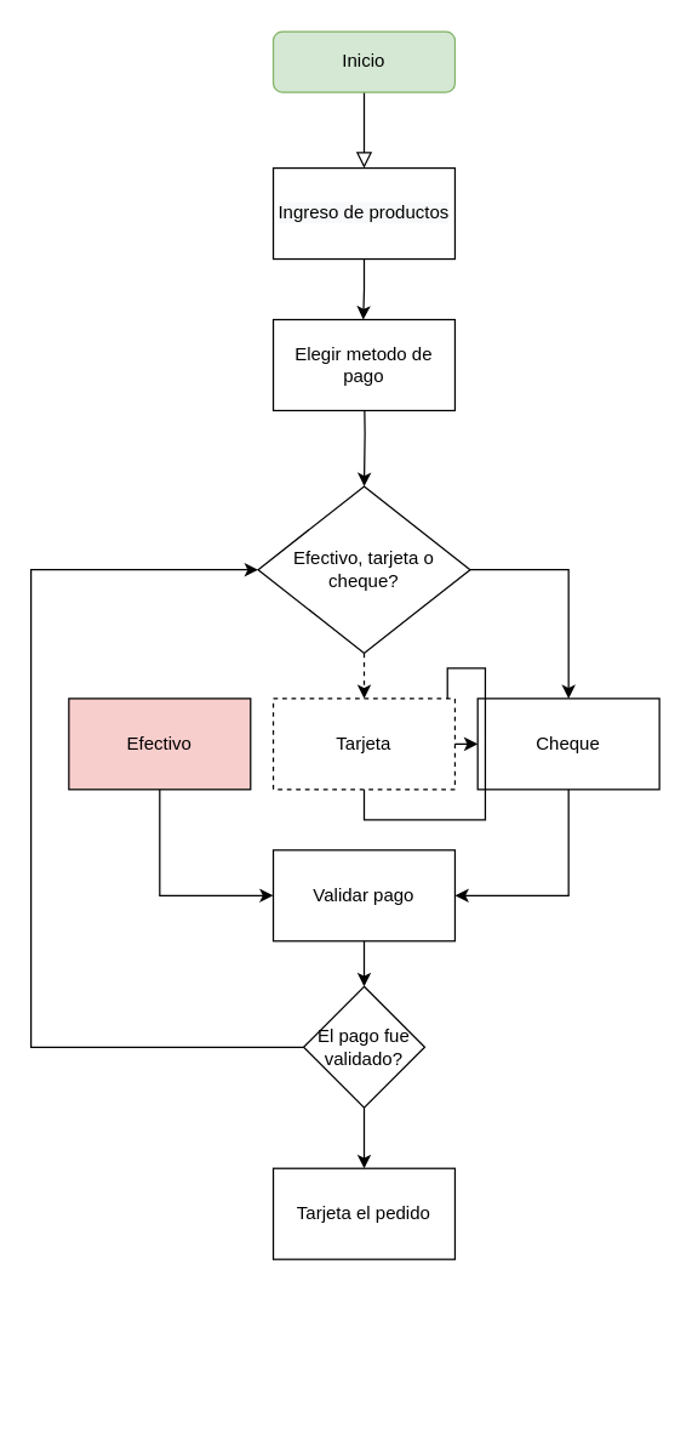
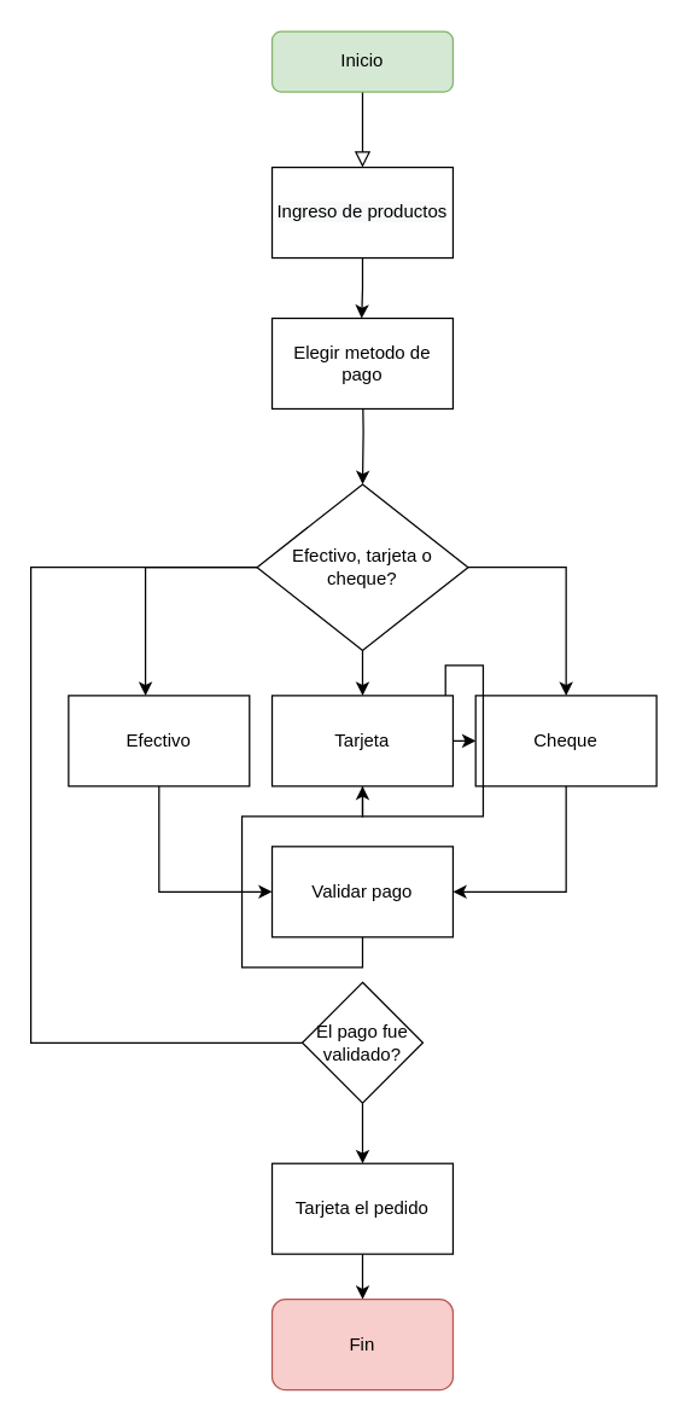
- <mxCell id="18" style="edgeStyle=orthogonalEdgeStyle;rounded=0;orthogonalLoop=1;jettySize=auto;html=1;exitX=0;exitY=0.5;exitDx=0;exitDy=0;entryX=0;entryY=0.5;entryDx=0;entryDy=0;" edge="1" parent="1" source="20" target="8"><mxGeometry relative="1" as="geometry"><Array as="points"><mxPoint y="690" x="20" /><mxPoint y="375" x="20" /></Array></mxGeometry></mxCell>
+ <mxCell id="18" style="edgeStyle=orthogonalEdgeStyle;rounded=0;orthogonalLoop=1;jettySize=auto;html=1;exitX=0;exitY=0.5;exitDx=0;exitDy=0;entryX=0;entryY=0.5;entryDx=0;entryDy=0;endArrow=none;" edge="1" parent="1" source="20" target="8"><mxGeometry relative="1" as="geometry"><Array as="points"><mxPoint y="690" x="20" /><mxPoint y="375" x="20" /></Array></mxGeometry></mxCell>
+ <mxCell id="5" style="edgeStyle=orthogonalEdgeStyle;rounded=0;orthogonalLoop=1;jettySize=auto;html=1;exitX=0;exitY=0.5;exitDx=0;exitDy=0;entryX=0.425;entryY=0;entryDx=0;entryDy=0;entryPerimeter=0;" edge="1" parent="1" source="8" target="13"><mxGeometry relative="1" as="geometry" /></mxCell>
- <mxCell id="6" style="edgeStyle=orthogonalEdgeStyle;rounded=0;orthogonalLoop=1;jettySize=auto;html=1;exitX=0.5;exitY=1;exitDx=0;exitDy=0;entryX=0.5;entryY=0;entryDx=0;entryDy=0;dashed=1;" edge="1" parent="1" source="8" target="15"><mxGeometry relative="1" as="geometry" /></mxCell>
+ <mxCell id="6" style="edgeStyle=orthogonalEdgeStyle;rounded=0;orthogonalLoop=1;jettySize=auto;html=1;exitX=0.5;exitY=1;exitDx=0;exitDy=0;entryX=0.5;entryY=0;entryDx=0;entryDy=0;" edge="1" parent="1" source="8" target="15"><mxGeometry relative="1" as="geometry" /></mxCell>
- <mxCell id="13" value="Efectivo" style="rounded=0;whiteSpace=wrap;html=1;fillColor=#f8cecc;" vertex="1" parent="1"><mxGeometry x="45" y="460" width="120" height="60" as="geometry" /></mxCell>
+ <mxCell id="13" value="Efectivo" style="rounded=0;whiteSpace=wrap;html=1;" vertex="1" parent="1"><mxGeometry x="45" y="460" width="120" height="60" as="geometry" /></mxCell>
- <mxCell id="15" value="Tarjeta" style="rounded=0;whiteSpace=wrap;html=1;dashed=1;" vertex="1" parent="1"><mxGeometry x="180" y="460" width="120" height="60" as="geometry" /></mxCell>
+ <mxCell id="15" value="Tarjeta" style="rounded=0;whiteSpace=wrap;html=1;" vertex="1" parent="1"><mxGeometry x="180" y="460" width="120" height="60" as="geometry" /></mxCell>
- <mxCell id="16" style="edgeStyle=orthogonalEdgeStyle;rounded=0;orthogonalLoop=1;jettySize=auto;html=1;exitX=0.5;exitY=1;exitDx=0;exitDy=0;entryX=0.5;entryY=0;entryDx=0;entryDy=0;" edge="1" parent="1" source="17" target="20"><mxGeometry relative="1" as="geometry" /></mxCell>
+ <mxCell id="16" style="edgeStyle=orthogonalEdgeStyle;rounded=0;orthogonalLoop=1;jettySize=auto;html=1;exitX=0.5;exitY=1;exitDx=0;exitDy=0;" edge="1" parent="1" source="17" target="15"><mxGeometry relative="1" as="geometry" /></mxCell>
+ <mxCell id="21" style="edgeStyle=orthogonalEdgeStyle;rounded=0;orthogonalLoop=1;jettySize=auto;html=1;exitX=0.5;exitY=1;exitDx=0;exitDy=0;entryX=0.5;entryY=0;entryDx=0;entryDy=0;" edge="1" parent="1" source="22" target="23"><mxGeometry relative="1" as="geometry" /></mxCell>
+ <mxCell id="23" value="Fin" style="rounded=1;whiteSpace=wrap;html=1;fillColor=#f8cecc;strokeColor=#b85450;" vertex="1" parent="1"><mxGeometry x="180" y="860" width="120" height="60" as="geometry" /></mxCell>
